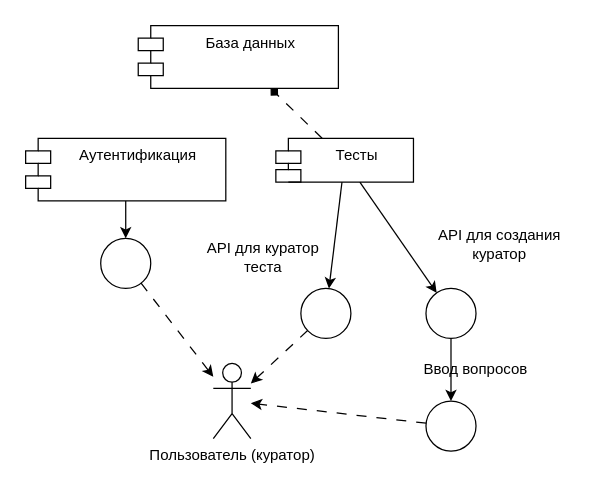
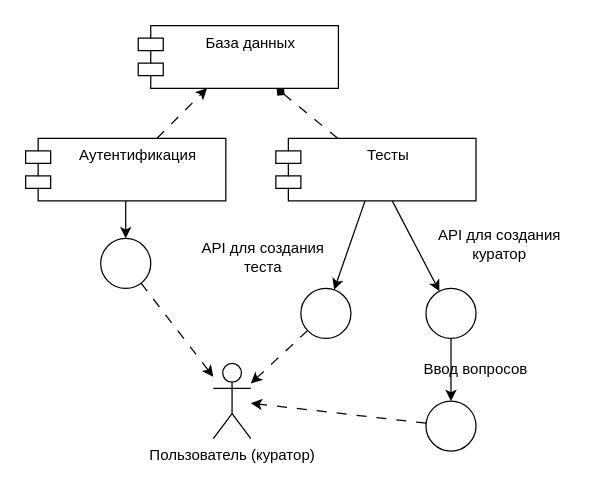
+ <mxCell id="3" style="rounded=0;orthogonalLoop=1;jettySize=auto;html=1;dashed=1;dashPattern=8 8;" parent="1" source="4" target="9" edge="1"><mxGeometry relative="1" as="geometry" /></mxCell>
- <mxCell id="8" value="Тесты" style="shape=module;align=left;spacingLeft=20;align=center;verticalAlign=top;whiteSpace=wrap;html=1;" parent="1" vertex="1"><mxGeometry x="220" y="110" width="110" height="35" as="geometry" /></mxCell>
+ <mxCell id="8" value="Тесты" style="shape=module;align=left;spacingLeft=20;align=center;verticalAlign=top;whiteSpace=wrap;html=1;" parent="1" vertex="1"><mxGeometry x="220" y="110" width="160" height="50" as="geometry" /></mxCell>
- <mxCell id="14" value="API для куратор теста" style="text;html=1;align=center;verticalAlign=middle;whiteSpace=wrap;rounded=0;" parent="1" vertex="1"><mxGeometry x="150" y="190" width="120" height="30" as="geometry" /></mxCell>
+ <mxCell id="14" value="API для создания теста" style="text;html=1;align=center;verticalAlign=middle;whiteSpace=wrap;rounded=0;" parent="1" vertex="1"><mxGeometry x="150" y="190" width="120" height="30" as="geometry" /></mxCell>
